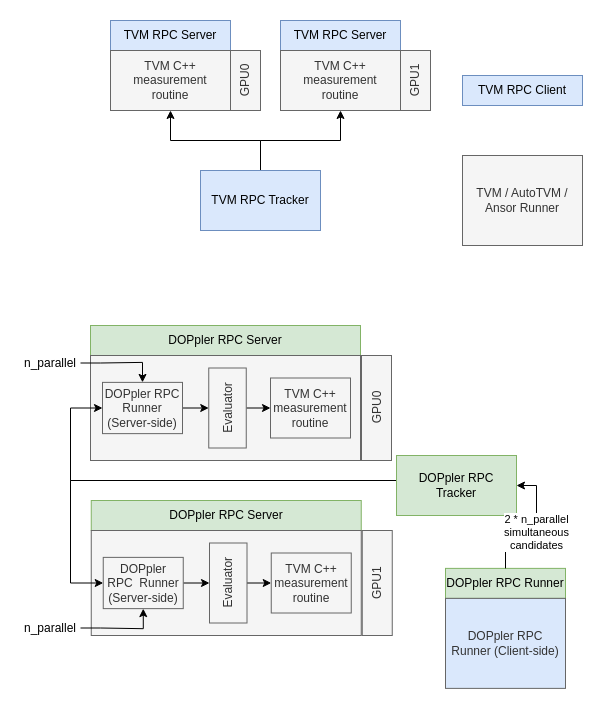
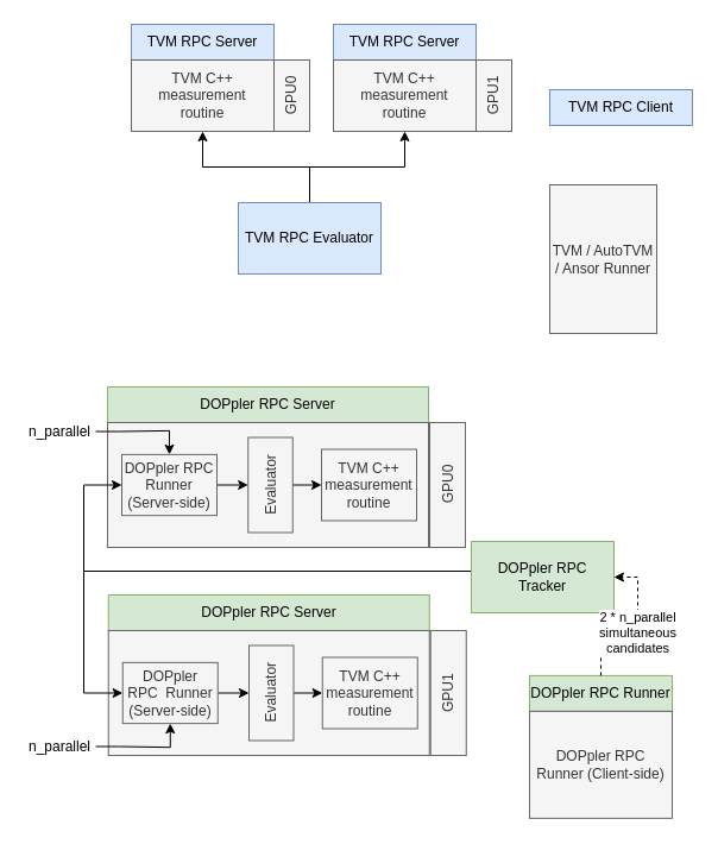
- <mxCell id="6" value="TVM RPC Tracker" style="rounded=0;whiteSpace=wrap;html=1;fillColor=#dae8fc;strokeColor=#6c8ebf;" vertex="1" parent="1"><mxGeometry x="200" y="170" width="120" height="60" as="geometry" /></mxCell>
+ <mxCell id="6" value="TVM RPC Evaluator" style="rounded=0;whiteSpace=wrap;html=1;fillColor=#dae8fc;strokeColor=#6c8ebf;" vertex="1" parent="1"><mxGeometry x="200" y="170" width="120" height="60" as="geometry" /></mxCell>
- <mxCell id="8" value="TVM / AutoTVM / Ansor Runner" style="rounded=0;whiteSpace=wrap;html=1;fillColor=#f5f5f5;fontColor=#333333;strokeColor=#666666;" vertex="1" parent="1"><mxGeometry x="462" y="155" width="120" height="90" as="geometry" /></mxCell>
+ <mxCell id="8" value="TVM / AutoTVM / Ansor Runner" style="rounded=0;whiteSpace=wrap;html=1;fillColor=#f5f5f5;fontColor=#333333;strokeColor=#666666;" vertex="1" parent="1"><mxGeometry x="462" y="155" width="90" height="125" as="geometry" /></mxCell>
- <mxCell id="35" value="2 * n_parallel&lt;br&gt;simultaneous&lt;br&gt;candidates" style="edgeStyle=orthogonalEdgeStyle;rounded=0;orthogonalLoop=1;jettySize=auto;html=1;exitX=0.5;exitY=0;exitDx=0;exitDy=0;entryX=1;entryY=0.5;entryDx=0;entryDy=0;" edge="1" parent="1" source="34" target="33"><mxGeometry relative="1" as="geometry" /></mxCell>
+ <mxCell id="35" value="2 * n_parallel&lt;br&gt;simultaneous&lt;br&gt;candidates" style="edgeStyle=orthogonalEdgeStyle;rounded=0;orthogonalLoop=1;jettySize=auto;html=1;exitX=0.5;exitY=0;exitDx=0;exitDy=0;entryX=1;entryY=0.5;entryDx=0;entryDy=0;dashed=1;" edge="1" parent="1" source="34" target="33"><mxGeometry relative="1" as="geometry" /></mxCell>
- <mxCell id="36" value="DOPpler RPC &lt;br&gt;Runner (Client-side)" style="rounded=0;whiteSpace=wrap;html=1;fillColor=#dae8fc;fontColor=#333333;strokeColor=#666666;" vertex="1" parent="1"><mxGeometry x="445" y="597.88" width="120" height="90" as="geometry" /></mxCell>
+ <mxCell id="36" value="DOPpler RPC &lt;br&gt;Runner (Client-side)" style="rounded=0;whiteSpace=wrap;html=1;fillColor=#f5f5f5;fontColor=#333333;strokeColor=#666666;" vertex="1" parent="1"><mxGeometry x="445" y="597.88" width="120" height="90" as="geometry" /></mxCell>
